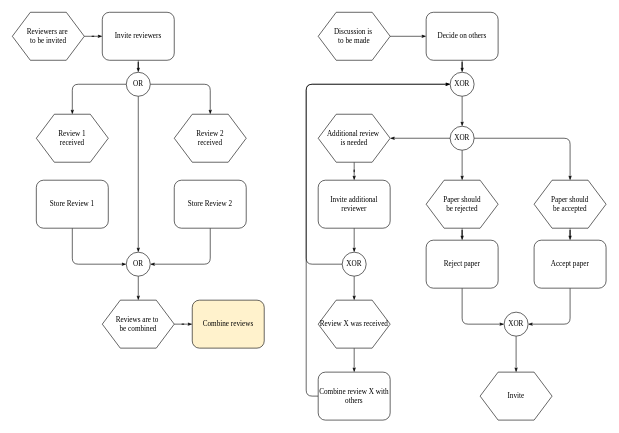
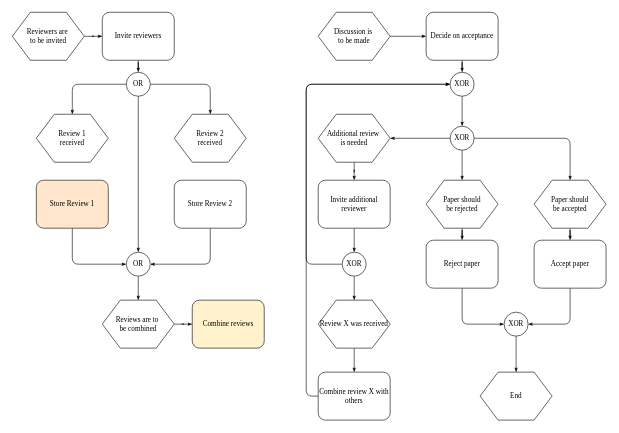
- <mxCell id="24" value="Decide on others" style="rounded=1;whiteSpace=wrap;html=1;shadow=0;labelBackgroundColor=none;strokeWidth=1;fontFamily=Verdana;fontSize=12;align=center;" parent="1" vertex="1"><mxGeometry x="710" y="20" width="120" height="80" as="geometry" /></mxCell>
+ <mxCell id="24" value="Decide on acceptance" style="rounded=1;whiteSpace=wrap;html=1;shadow=0;labelBackgroundColor=none;strokeWidth=1;fontFamily=Verdana;fontSize=12;align=center;" parent="1" vertex="1"><mxGeometry x="710" y="20" width="120" height="80" as="geometry" /></mxCell>
- <mxCell id="13" value="Store Review 1" style="rounded=1;whiteSpace=wrap;html=1;shadow=0;labelBackgroundColor=none;strokeWidth=1;fontFamily=Verdana;fontSize=12;align=center;" parent="1" vertex="1"><mxGeometry x="60" y="300" width="120" height="80" as="geometry" /></mxCell>
+ <mxCell id="13" value="Store Review 1" style="rounded=1;whiteSpace=wrap;html=1;shadow=0;labelBackgroundColor=none;strokeWidth=1;fontFamily=Verdana;fontSize=12;align=center;fillColor=#ffe6cc;" parent="1" vertex="1"><mxGeometry x="60" y="300" width="120" height="80" as="geometry" /></mxCell>
- <mxCell id="50" value="Invite" style="shape=hexagon;perimeter=hexagonPerimeter;whiteSpace=wrap;html=1;rounded=0;shadow=0;labelBackgroundColor=none;strokeWidth=1;fontFamily=Verdana;fontSize=12;align=center;" parent="1" vertex="1"><mxGeometry x="800" y="620" width="120" height="80" as="geometry" /></mxCell>
+ <mxCell id="50" value="End" style="shape=hexagon;perimeter=hexagonPerimeter;whiteSpace=wrap;html=1;rounded=0;shadow=0;labelBackgroundColor=none;strokeWidth=1;fontFamily=Verdana;fontSize=12;align=center;" parent="1" vertex="1"><mxGeometry x="800" y="620" width="120" height="80" as="geometry" /></mxCell>
